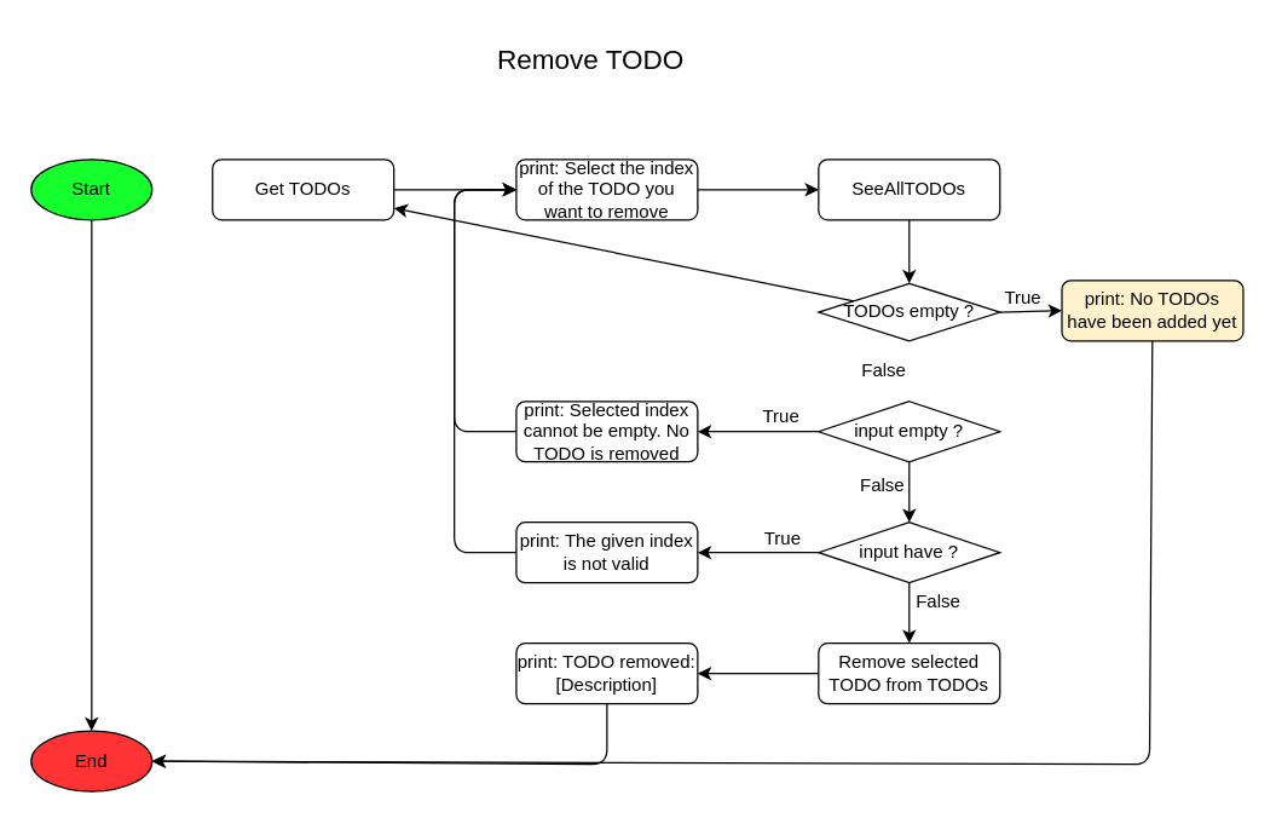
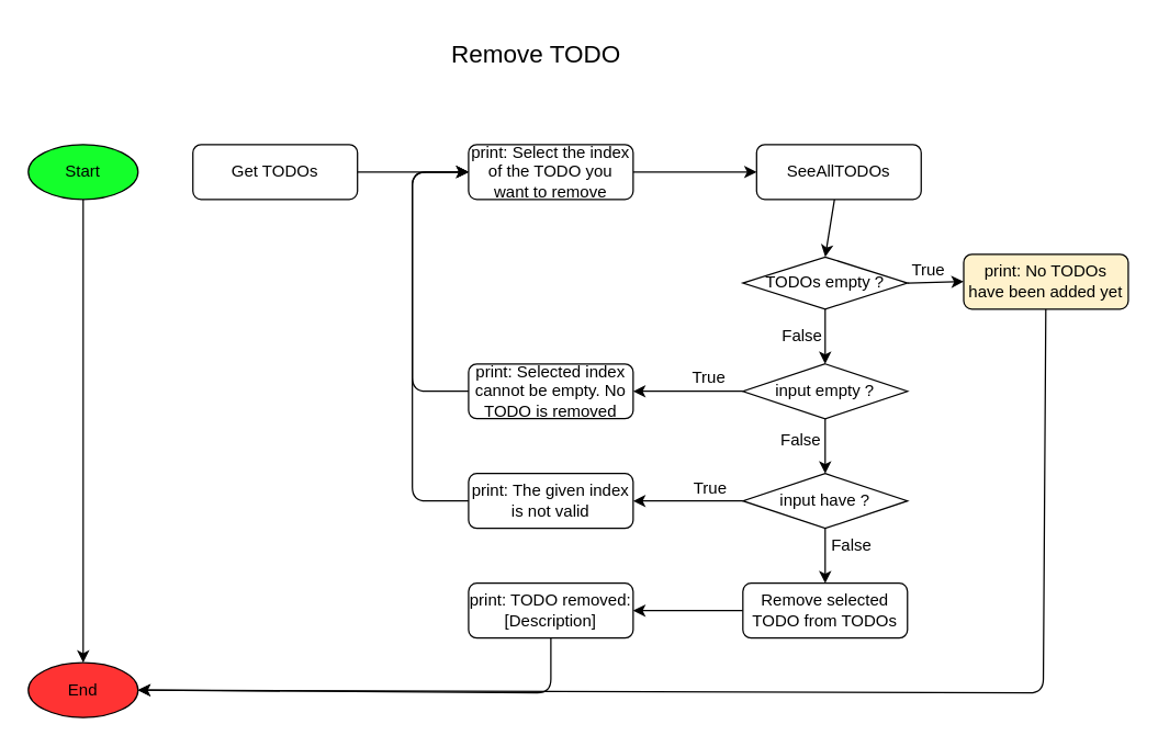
- <mxCell id="11" value="SeeAllTODOs" style="rounded=1;whiteSpace=wrap;html=1;" vertex="1" parent="1"><mxGeometry x="541" y="105" width="120" height="40" as="geometry" /></mxCell>
+ <mxCell id="11" value="SeeAllTODOs" style="rounded=1;whiteSpace=wrap;html=1;" vertex="1" parent="1"><mxGeometry x="551" y="105" width="120" height="40" as="geometry" /></mxCell>
- <mxCell id="13" style="edgeStyle=none;html=1;" edge="1" parent="1" source="14" target="7"><mxGeometry relative="1" as="geometry" /></mxCell>
+ <mxCell id="13" style="edgeStyle=none;html=1;entryX=0.5;entryY=0;entryDx=0;entryDy=0;" edge="1" parent="1" source="14" target="19"><mxGeometry relative="1" as="geometry" /></mxCell>
